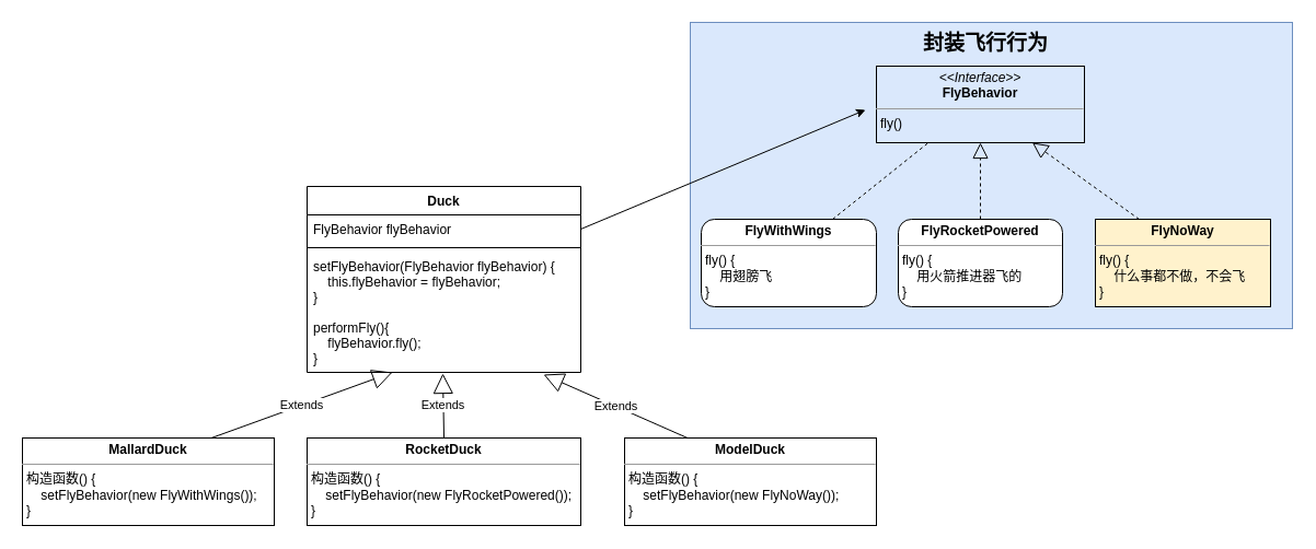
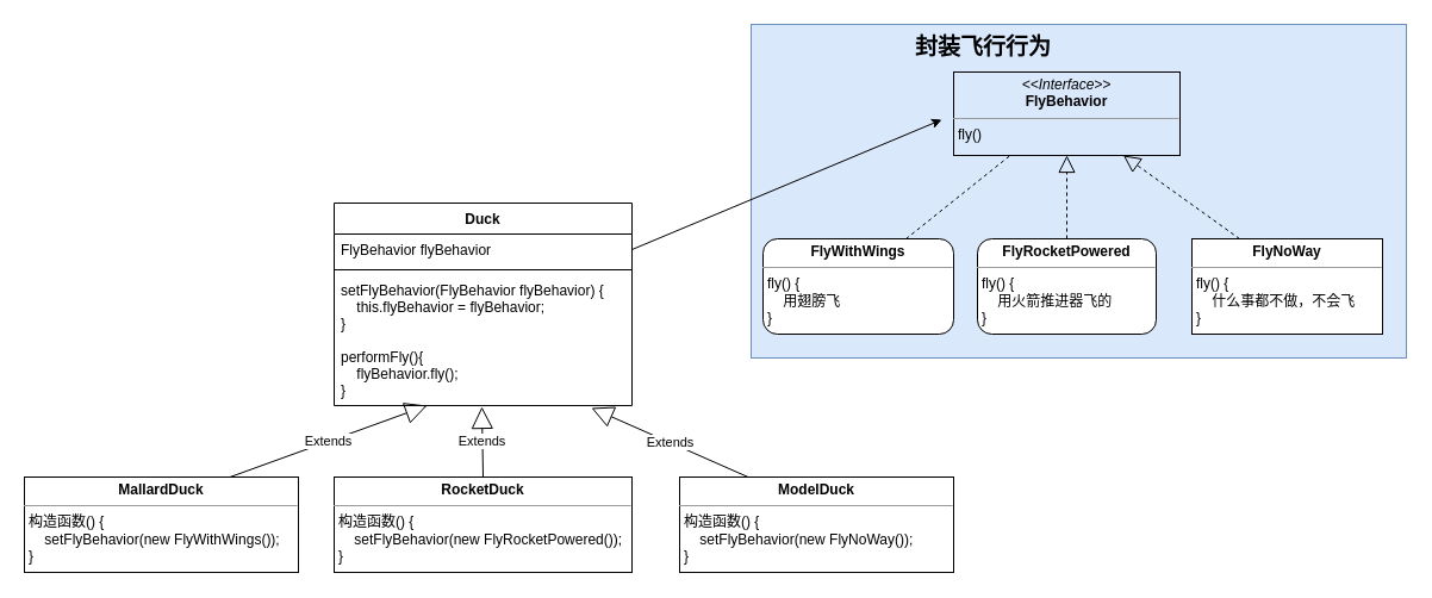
- <mxCell id="20" value="封装飞行行为" style="text;html=1;strokeColor=none;fillColor=none;align=center;verticalAlign=middle;whiteSpace=wrap;rounded=0;fontStyle=1;fontSize=19;" vertex="1" parent="1"><mxGeometry x="830" y="30" width="140" height="20" as="geometry" /></mxCell>
+ <mxCell id="20" value="封装飞行行为" style="text;html=1;strokeColor=none;fillColor=none;align=center;verticalAlign=middle;whiteSpace=wrap;rounded=0;fontStyle=1;fontSize=19;" vertex="1" parent="1"><mxGeometry x="755" y="30" width="140" height="20" as="geometry" /></mxCell>
- <mxCell id="4" value="&lt;p style=&quot;margin: 0px ; margin-top: 4px ; text-align: center&quot;&gt;&lt;b&gt;FlyNoWay&lt;/b&gt;&lt;/p&gt;&lt;hr size=&quot;1&quot;&gt;&lt;p style=&quot;margin: 0px ; margin-left: 4px&quot;&gt;fly() {&lt;/p&gt;&lt;p style=&quot;margin: 0px ; margin-left: 4px&quot;&gt;&amp;nbsp; &amp;nbsp; 什么事都不做，不会飞&lt;/p&gt;&lt;p style=&quot;margin: 0px ; margin-left: 4px&quot;&gt;}&lt;/p&gt;" style="verticalAlign=top;align=left;overflow=fill;fontSize=12;fontFamily=Helvetica;html=1;fillColor=#fff2cc;" vertex="1" parent="1"><mxGeometry x="1000" y="200" width="160" height="80" as="geometry" /></mxCell>
+ <mxCell id="4" value="&lt;p style=&quot;margin: 0px ; margin-top: 4px ; text-align: center&quot;&gt;&lt;b&gt;FlyNoWay&lt;/b&gt;&lt;/p&gt;&lt;hr size=&quot;1&quot;&gt;&lt;p style=&quot;margin: 0px ; margin-left: 4px&quot;&gt;fly() {&lt;/p&gt;&lt;p style=&quot;margin: 0px ; margin-left: 4px&quot;&gt;&amp;nbsp; &amp;nbsp; 什么事都不做，不会飞&lt;/p&gt;&lt;p style=&quot;margin: 0px ; margin-left: 4px&quot;&gt;}&lt;/p&gt;" style="verticalAlign=top;align=left;overflow=fill;fontSize=12;fontFamily=Helvetica;html=1;" vertex="1" parent="1"><mxGeometry x="1000" y="200" width="160" height="80" as="geometry" /></mxCell>
